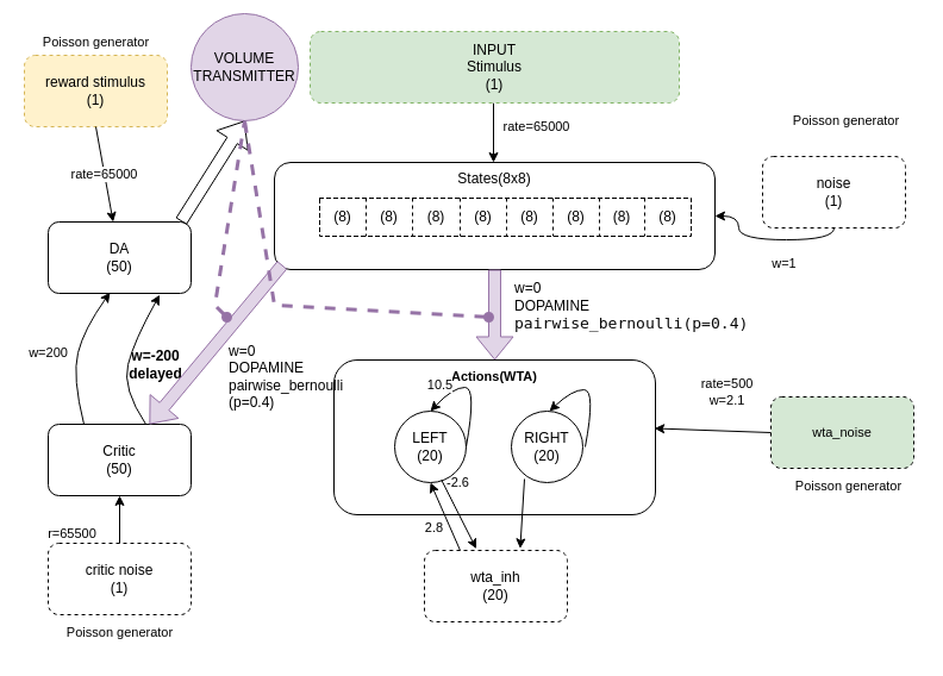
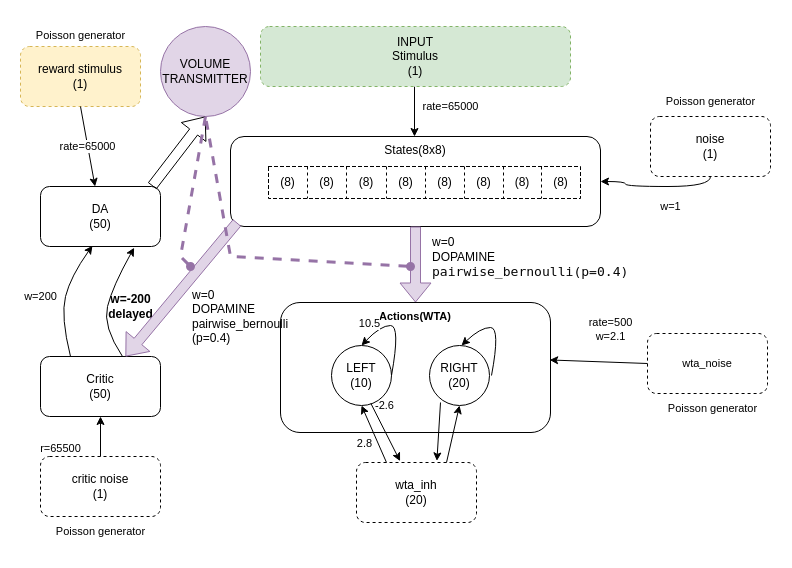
- <mxCell id="18" value="VOLUME&lt;br&gt;TRANSMITTER" style="ellipse;whiteSpace=wrap;html=1;aspect=fixed;fillColor=#e1d5e7;strokeColor=#9673a6;" parent="1" vertex="1"><mxGeometry x="160" y="11" width="90" height="90" as="geometry" /></mxCell>
+ <mxCell id="18" value="VOLUME&lt;br&gt;TRANSMITTER" style="ellipse;whiteSpace=wrap;html=1;aspect=fixed;fillColor=#e1d5e7;strokeColor=#9673a6;" parent="1" vertex="1"><mxGeometry x="160" y="26" width="90" height="90" as="geometry" /></mxCell>
- <mxCell id="13" value="noise&lt;br&gt;(1)" style="rounded=1;whiteSpace=wrap;html=1;dashed=1;" parent="1" vertex="1"><mxGeometry x="640" y="131" width="120" height="60" as="geometry" /></mxCell>
+ <mxCell id="13" value="noise&lt;br&gt;(1)" style="rounded=1;whiteSpace=wrap;html=1;dashed=1;" parent="1" vertex="1"><mxGeometry x="650" y="116" width="120" height="60" as="geometry" /></mxCell>
- <mxCell id="40" value="wta_noise" style="rounded=1;whiteSpace=wrap;html=1;fontSize=11;dashed=1;fillColor=#d5e8d4;" parent="1" vertex="1"><mxGeometry x="647" y="333" width="120" height="60" as="geometry" /></mxCell>
+ <mxCell id="40" value="wta_noise" style="rounded=1;whiteSpace=wrap;html=1;fontSize=11;dashed=1;" parent="1" vertex="1"><mxGeometry x="647" y="333" width="120" height="60" as="geometry" /></mxCell>
- <mxCell id="22" value="LEFT&lt;br&gt;(20)" style="ellipse;whiteSpace=wrap;html=1;aspect=fixed;verticalAlign=middle;" parent="1" vertex="1"><mxGeometry x="331" y="345" width="60" height="60" as="geometry" /></mxCell>
+ <mxCell id="22" value="LEFT&lt;br&gt;(10)" style="ellipse;whiteSpace=wrap;html=1;aspect=fixed;verticalAlign=middle;" parent="1" vertex="1"><mxGeometry x="331" y="345" width="60" height="60" as="geometry" /></mxCell>
+ <mxCell id="29" value="" style="endArrow=classic;html=1;rounded=0;exitX=0.75;exitY=0;exitDx=0;exitDy=0;entryX=0.5;entryY=1;entryDx=0;entryDy=0;" parent="1" source="27" target="23" edge="1"><mxGeometry width="50" height="50" relative="1" as="geometry"><mxPoint x="380" y="462" as="sourcePoint" /><mxPoint x="371" y="402" as="targetPoint" /></mxGeometry></mxCell>
